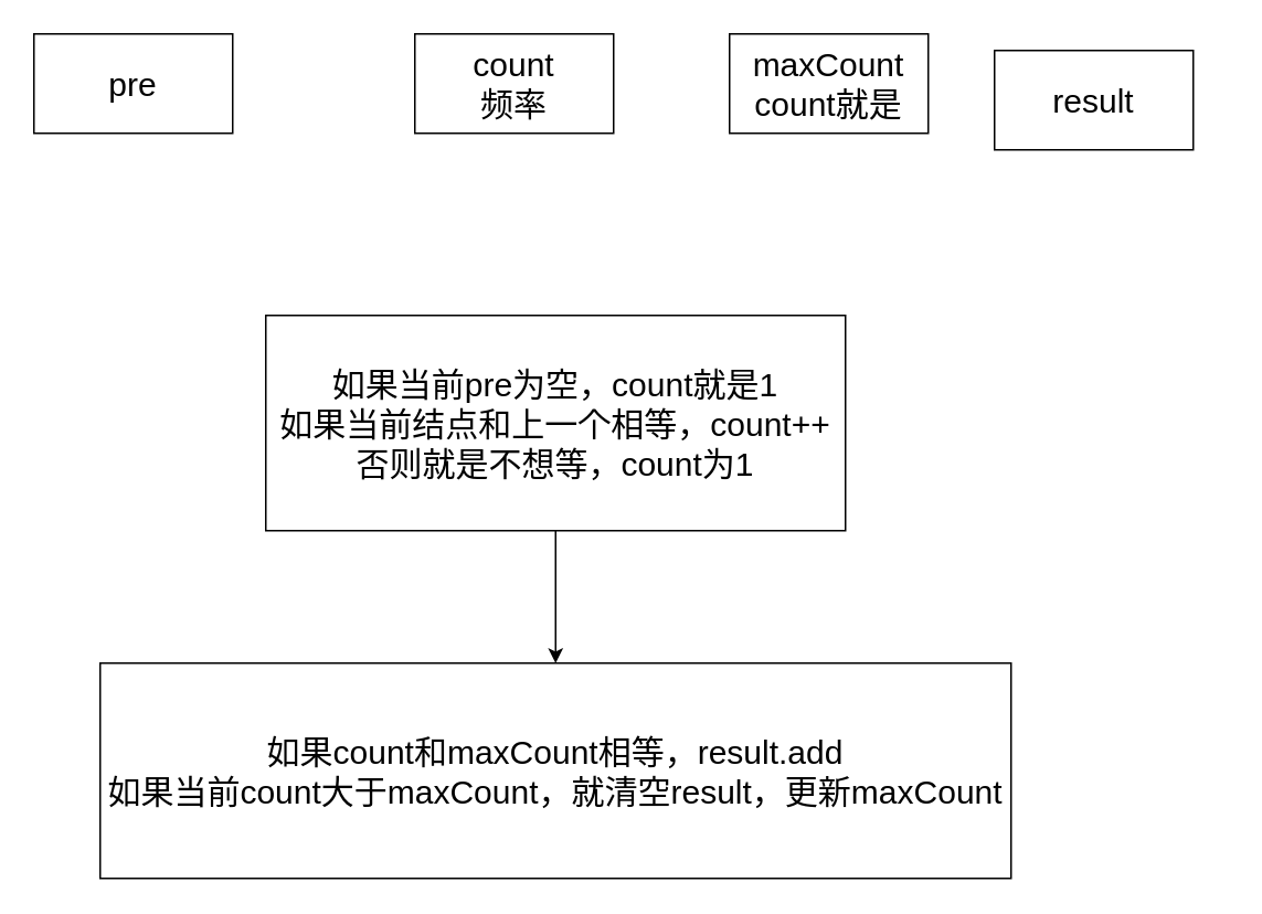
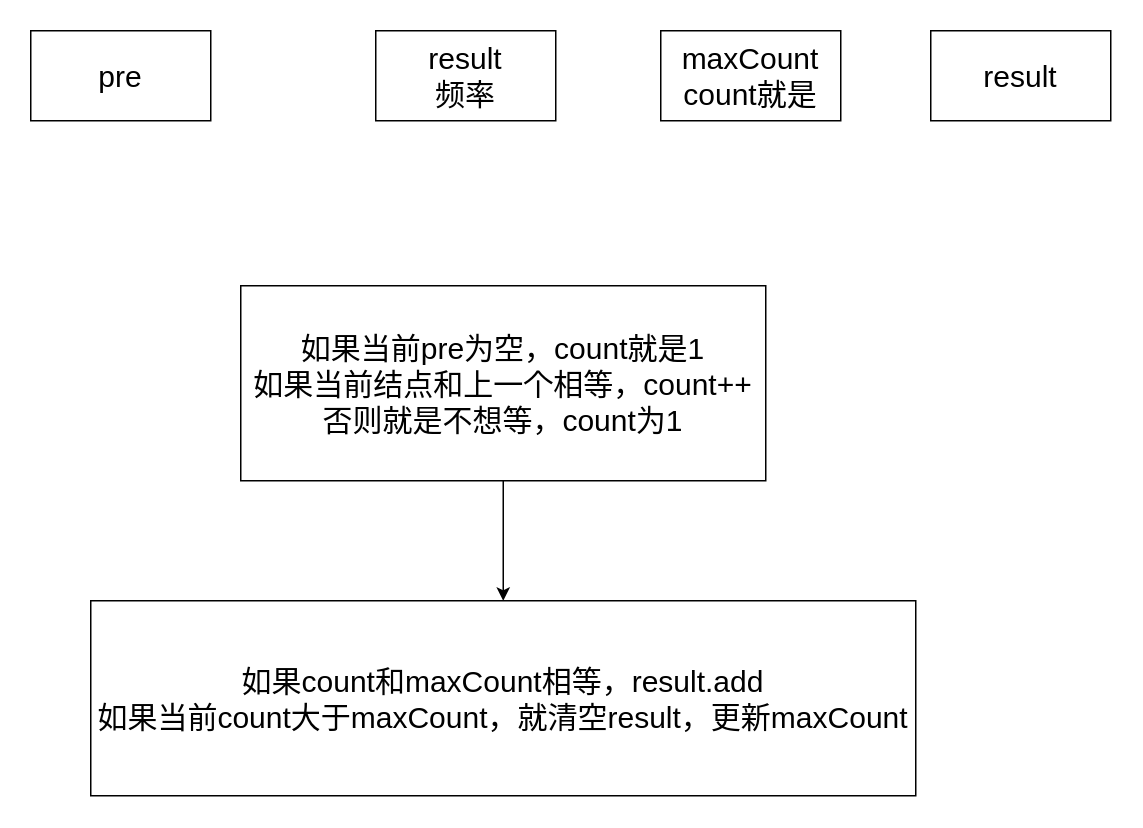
- <mxCell id="3" value="count&lt;div&gt;频率&lt;/div&gt;" style="rounded=0;whiteSpace=wrap;html=1;fontSize=20;" vertex="1" parent="1"><mxGeometry x="250" y="20" width="120" height="60" as="geometry" /></mxCell>
+ <mxCell id="3" value="result&lt;div&gt;频率&lt;/div&gt;" style="rounded=0;whiteSpace=wrap;html=1;fontSize=20;" vertex="1" parent="1"><mxGeometry x="250" y="20" width="120" height="60" as="geometry" /></mxCell>
- <mxCell id="5" value="result" style="rounded=0;whiteSpace=wrap;html=1;fontSize=20;" vertex="1" parent="1"><mxGeometry x="600" y="30" width="120" height="60" as="geometry" /></mxCell>
+ <mxCell id="5" value="result" style="rounded=0;whiteSpace=wrap;html=1;fontSize=20;" vertex="1" parent="1"><mxGeometry x="620" y="20" width="120" height="60" as="geometry" /></mxCell>
